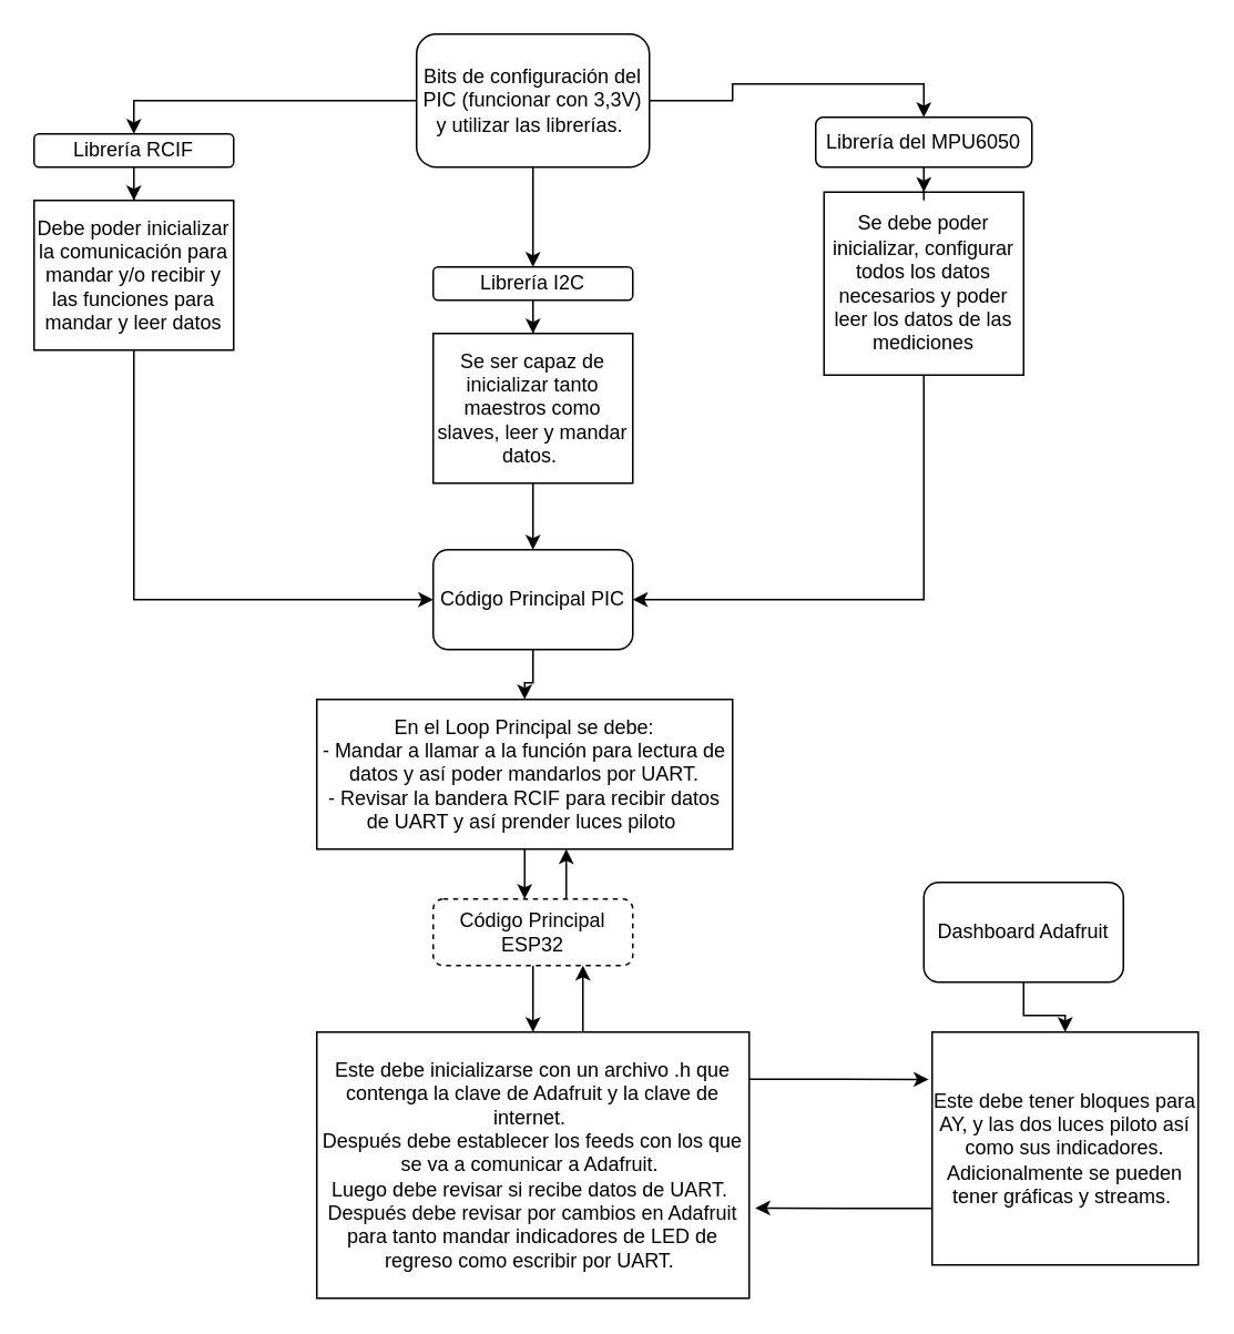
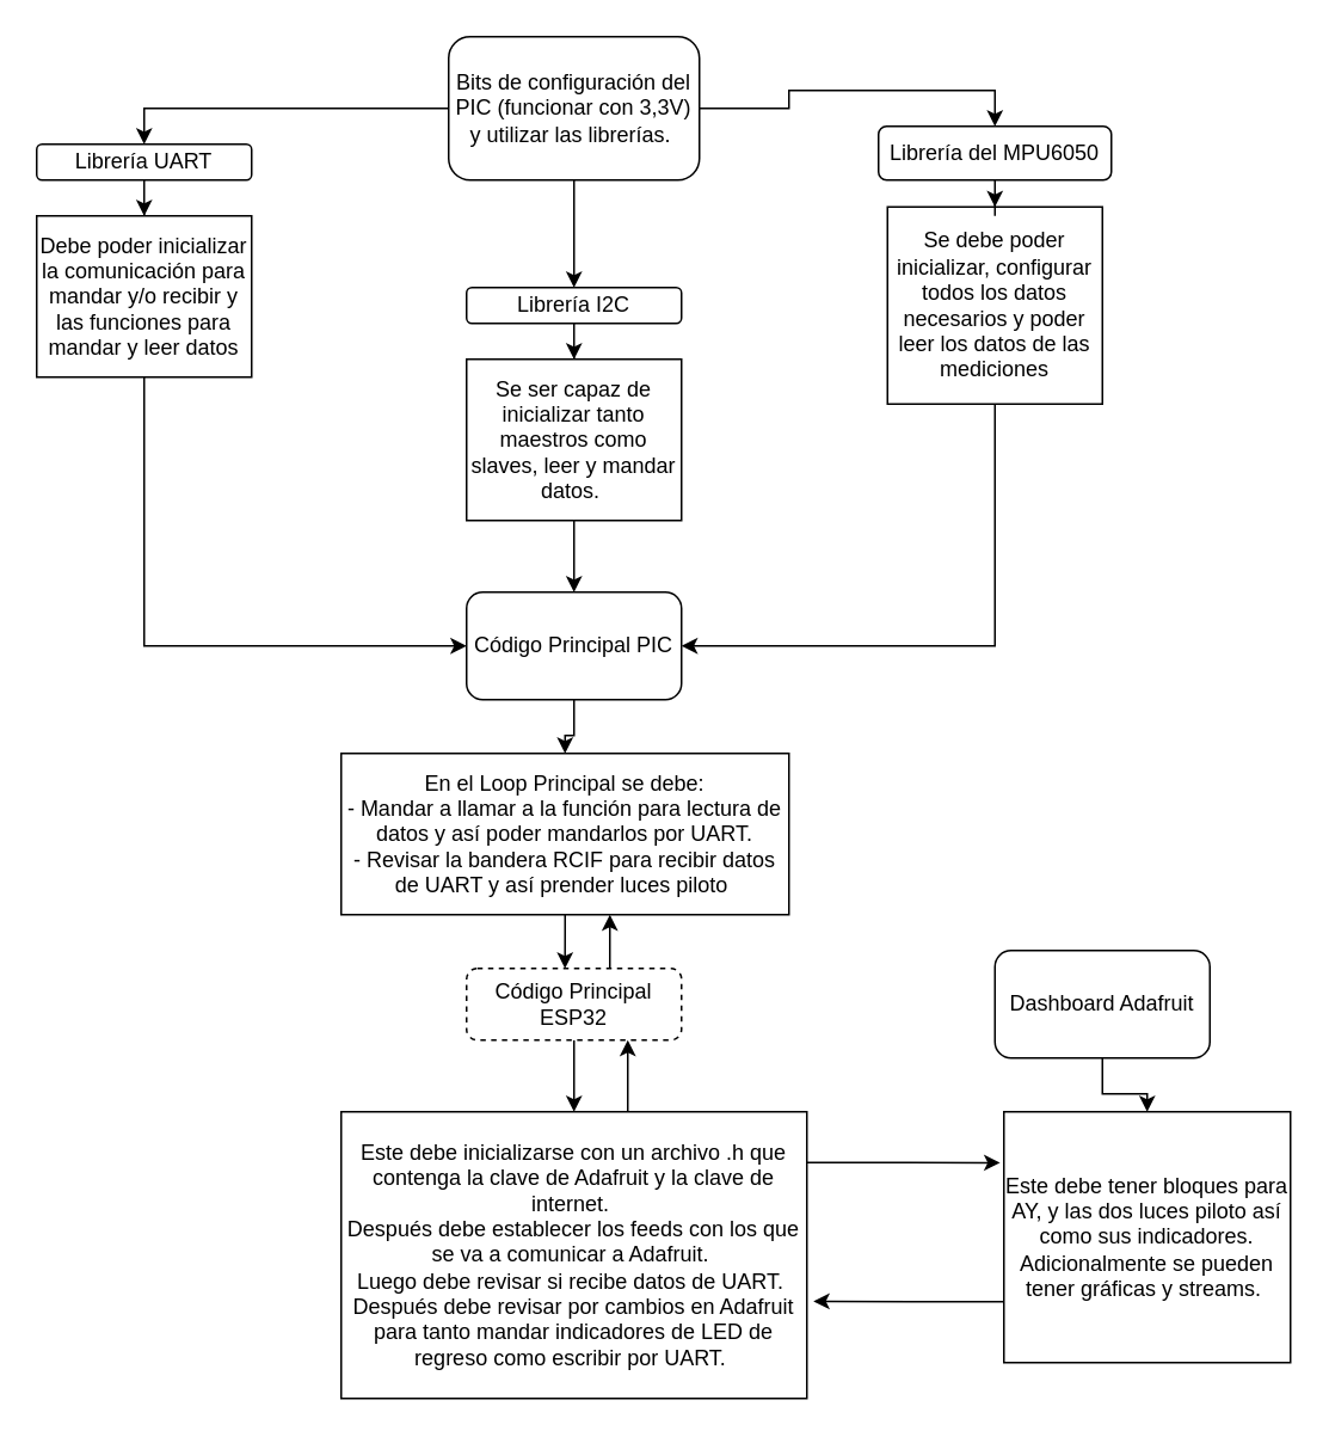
- <mxCell id="15" value="Librería RCIF" style="rounded=1;whiteSpace=wrap;html=1;" vertex="1" parent="1"><mxGeometry x="20" y="80" width="120" height="20" as="geometry" /></mxCell>
+ <mxCell id="15" value="Librería UART" style="rounded=1;whiteSpace=wrap;html=1;" vertex="1" parent="1"><mxGeometry x="20" y="80" width="120" height="20" as="geometry" /></mxCell>
